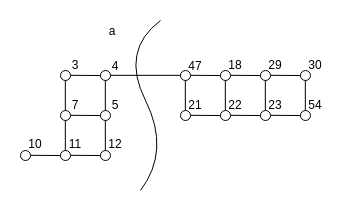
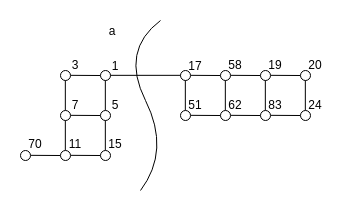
- <mxCell id="32" value="18" style="text;html=1;strokeColor=none;fillColor=none;align=center;verticalAlign=middle;whiteSpace=wrap;rounded=0;" parent="1" vertex="1"><mxGeometry x="220" y="55" width="30" height="20" as="geometry" /></mxCell>
+ <mxCell id="32" value="58" style="text;html=1;strokeColor=none;fillColor=none;align=center;verticalAlign=middle;whiteSpace=wrap;rounded=0;" parent="1" vertex="1"><mxGeometry x="220" y="55" width="30" height="20" as="geometry" /></mxCell>
- <mxCell id="33" value="29" style="text;html=1;strokeColor=none;fillColor=none;align=center;verticalAlign=middle;whiteSpace=wrap;rounded=0;" parent="1" vertex="1"><mxGeometry x="260" y="55" width="30" height="20" as="geometry" /></mxCell>
+ <mxCell id="33" value="19" style="text;html=1;strokeColor=none;fillColor=none;align=center;verticalAlign=middle;whiteSpace=wrap;rounded=0;" parent="1" vertex="1"><mxGeometry x="260" y="55" width="30" height="20" as="geometry" /></mxCell>
- <mxCell id="34" value="30" style="text;html=1;strokeColor=none;fillColor=none;align=center;verticalAlign=middle;whiteSpace=wrap;rounded=0;" parent="1" vertex="1"><mxGeometry x="300" y="55" width="30" height="20" as="geometry" /></mxCell>
+ <mxCell id="34" value="20" style="text;html=1;strokeColor=none;fillColor=none;align=center;verticalAlign=middle;whiteSpace=wrap;rounded=0;" parent="1" vertex="1"><mxGeometry x="300" y="55" width="30" height="20" as="geometry" /></mxCell>
- <mxCell id="6" value="4" style="text;html=1;strokeColor=none;fillColor=none;align=center;verticalAlign=middle;whiteSpace=wrap;rounded=0;" parent="1" vertex="1"><mxGeometry x="100" y="56" width="30" height="20" as="geometry" /></mxCell>
+ <mxCell id="6" value="1" style="text;html=1;strokeColor=none;fillColor=none;align=center;verticalAlign=middle;whiteSpace=wrap;rounded=0;" parent="1" vertex="1"><mxGeometry x="100" y="56" width="30" height="20" as="geometry" /></mxCell>
- <mxCell id="31" value="47" style="text;html=1;strokeColor=none;fillColor=none;align=center;verticalAlign=middle;whiteSpace=wrap;rounded=0;" parent="1" vertex="1"><mxGeometry x="180" y="56" width="30" height="20" as="geometry" /></mxCell>
+ <mxCell id="31" value="17" style="text;html=1;strokeColor=none;fillColor=none;align=center;verticalAlign=middle;whiteSpace=wrap;rounded=0;" parent="1" vertex="1"><mxGeometry x="180" y="56" width="30" height="20" as="geometry" /></mxCell>
- <mxCell id="46" value="21" style="text;html=1;strokeColor=none;fillColor=none;align=center;verticalAlign=middle;whiteSpace=wrap;rounded=0;" parent="1" vertex="1"><mxGeometry x="180" y="95" width="30" height="20" as="geometry" /></mxCell>
+ <mxCell id="46" value="51" style="text;html=1;strokeColor=none;fillColor=none;align=center;verticalAlign=middle;whiteSpace=wrap;rounded=0;" parent="1" vertex="1"><mxGeometry x="180" y="95" width="30" height="20" as="geometry" /></mxCell>
- <mxCell id="47" value="22" style="text;html=1;strokeColor=none;fillColor=none;align=center;verticalAlign=middle;whiteSpace=wrap;rounded=0;" parent="1" vertex="1"><mxGeometry x="220" y="95" width="30" height="20" as="geometry" /></mxCell>
+ <mxCell id="47" value="62" style="text;html=1;strokeColor=none;fillColor=none;align=center;verticalAlign=middle;whiteSpace=wrap;rounded=0;" parent="1" vertex="1"><mxGeometry x="220" y="95" width="30" height="20" as="geometry" /></mxCell>
- <mxCell id="48" value="23" style="text;html=1;strokeColor=none;fillColor=none;align=center;verticalAlign=middle;whiteSpace=wrap;rounded=0;" parent="1" vertex="1"><mxGeometry x="260" y="95" width="30" height="20" as="geometry" /></mxCell>
+ <mxCell id="48" value="83" style="text;html=1;strokeColor=none;fillColor=none;align=center;verticalAlign=middle;whiteSpace=wrap;rounded=0;" parent="1" vertex="1"><mxGeometry x="260" y="95" width="30" height="20" as="geometry" /></mxCell>
- <mxCell id="49" value="54" style="text;html=1;strokeColor=none;fillColor=none;align=center;verticalAlign=middle;whiteSpace=wrap;rounded=0;" parent="1" vertex="1"><mxGeometry x="300" y="95" width="30" height="20" as="geometry" /></mxCell>
+ <mxCell id="49" value="24" style="text;html=1;strokeColor=none;fillColor=none;align=center;verticalAlign=middle;whiteSpace=wrap;rounded=0;" parent="1" vertex="1"><mxGeometry x="300" y="95" width="30" height="20" as="geometry" /></mxCell>
- <mxCell id="21" value="10" style="text;html=1;strokeColor=none;fillColor=none;align=center;verticalAlign=middle;whiteSpace=wrap;rounded=0;" parent="1" vertex="1"><mxGeometry x="20" y="134" width="30" height="20" as="geometry" /></mxCell>
+ <mxCell id="21" value="70" style="text;html=1;strokeColor=none;fillColor=none;align=center;verticalAlign=middle;whiteSpace=wrap;rounded=0;" parent="1" vertex="1"><mxGeometry x="20" y="134" width="30" height="20" as="geometry" /></mxCell>
- <mxCell id="23" value="12" style="text;html=1;strokeColor=none;fillColor=none;align=center;verticalAlign=middle;whiteSpace=wrap;rounded=0;" parent="1" vertex="1"><mxGeometry x="100" y="134" width="30" height="20" as="geometry" /></mxCell>
+ <mxCell id="23" value="15" style="text;html=1;strokeColor=none;fillColor=none;align=center;verticalAlign=middle;whiteSpace=wrap;rounded=0;" parent="1" vertex="1"><mxGeometry x="100" y="134" width="30" height="20" as="geometry" /></mxCell>
